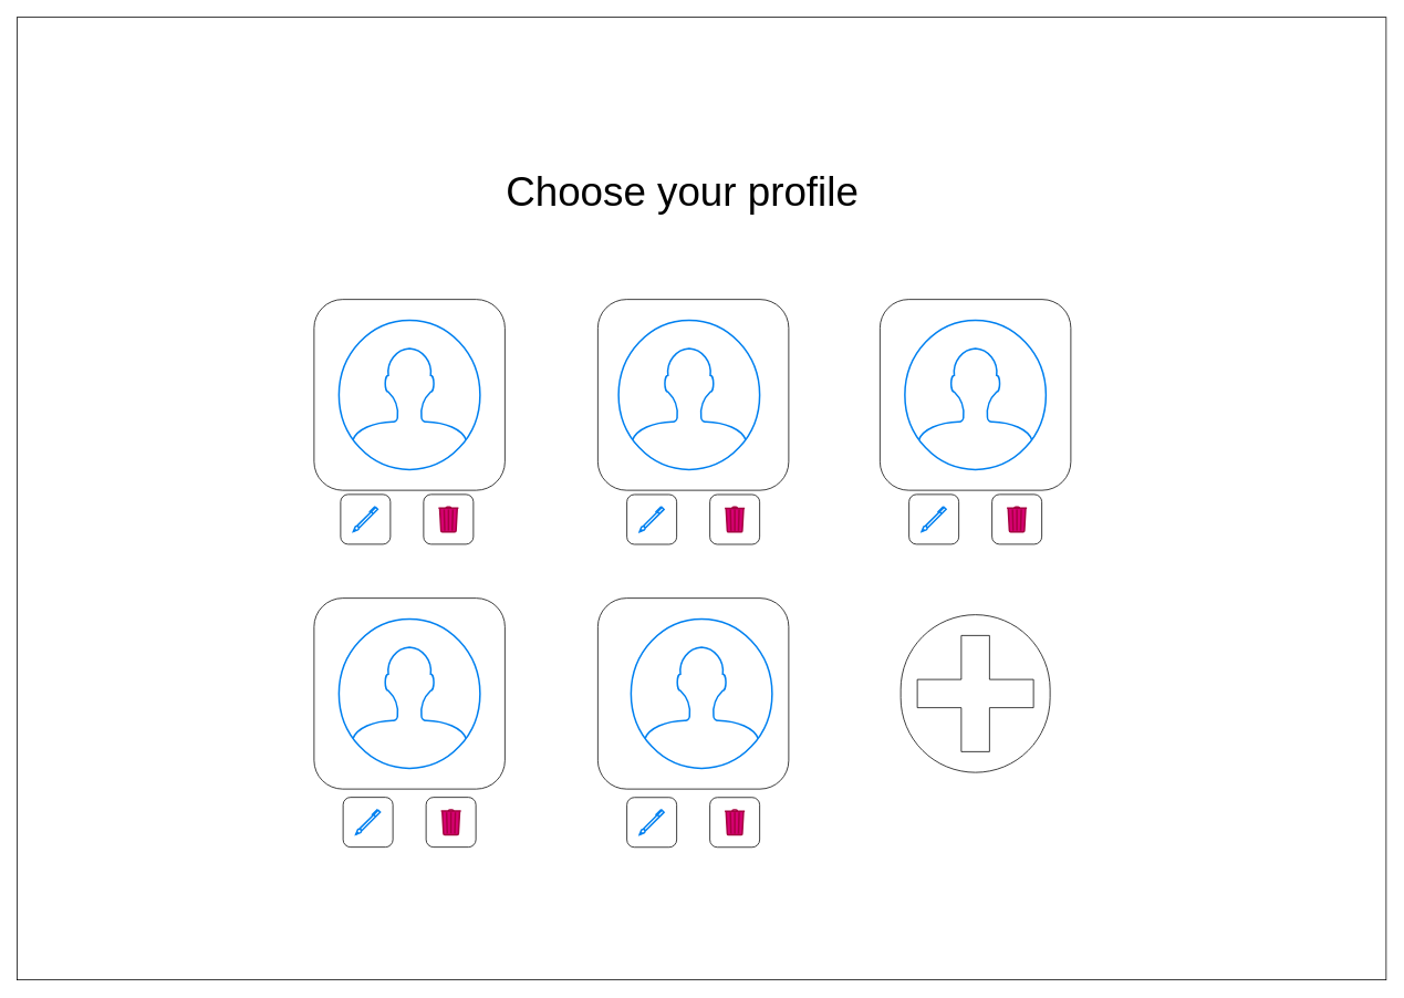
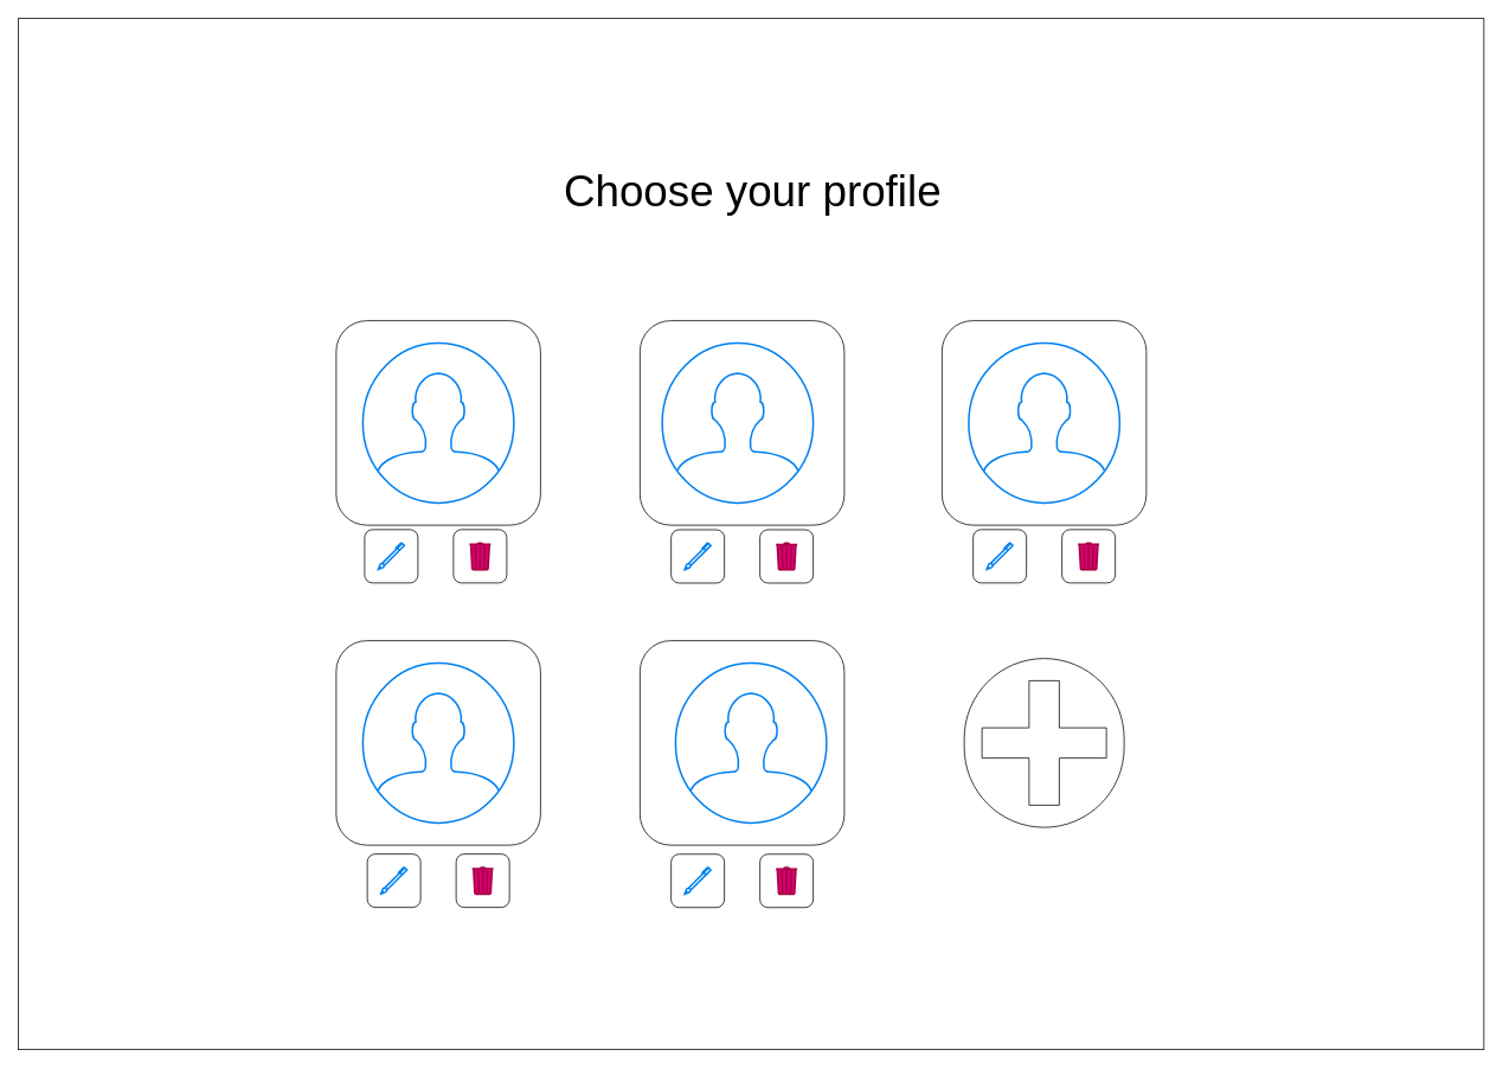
- <mxCell id="4" value="&lt;font style=&quot;font-size: 49px;&quot;&gt;Choose your profile&lt;/font&gt;" style="text;html=1;strokeColor=none;fillColor=none;align=center;verticalAlign=middle;whiteSpace=wrap;rounded=0;fontSize=49;fontStyle=0" vertex="1" parent="1"><mxGeometry x="353" y="165" width="938" height="130" as="geometry" /></mxCell>
+ <mxCell id="4" value="&lt;font style=&quot;font-size: 49px;&quot;&gt;Choose your profile&lt;/font&gt;" style="text;html=1;strokeColor=none;fillColor=none;align=center;verticalAlign=middle;whiteSpace=wrap;rounded=0;fontSize=49;fontStyle=0" vertex="1" parent="1"><mxGeometry x="378" y="150" width="938" height="130" as="geometry" /></mxCell>
